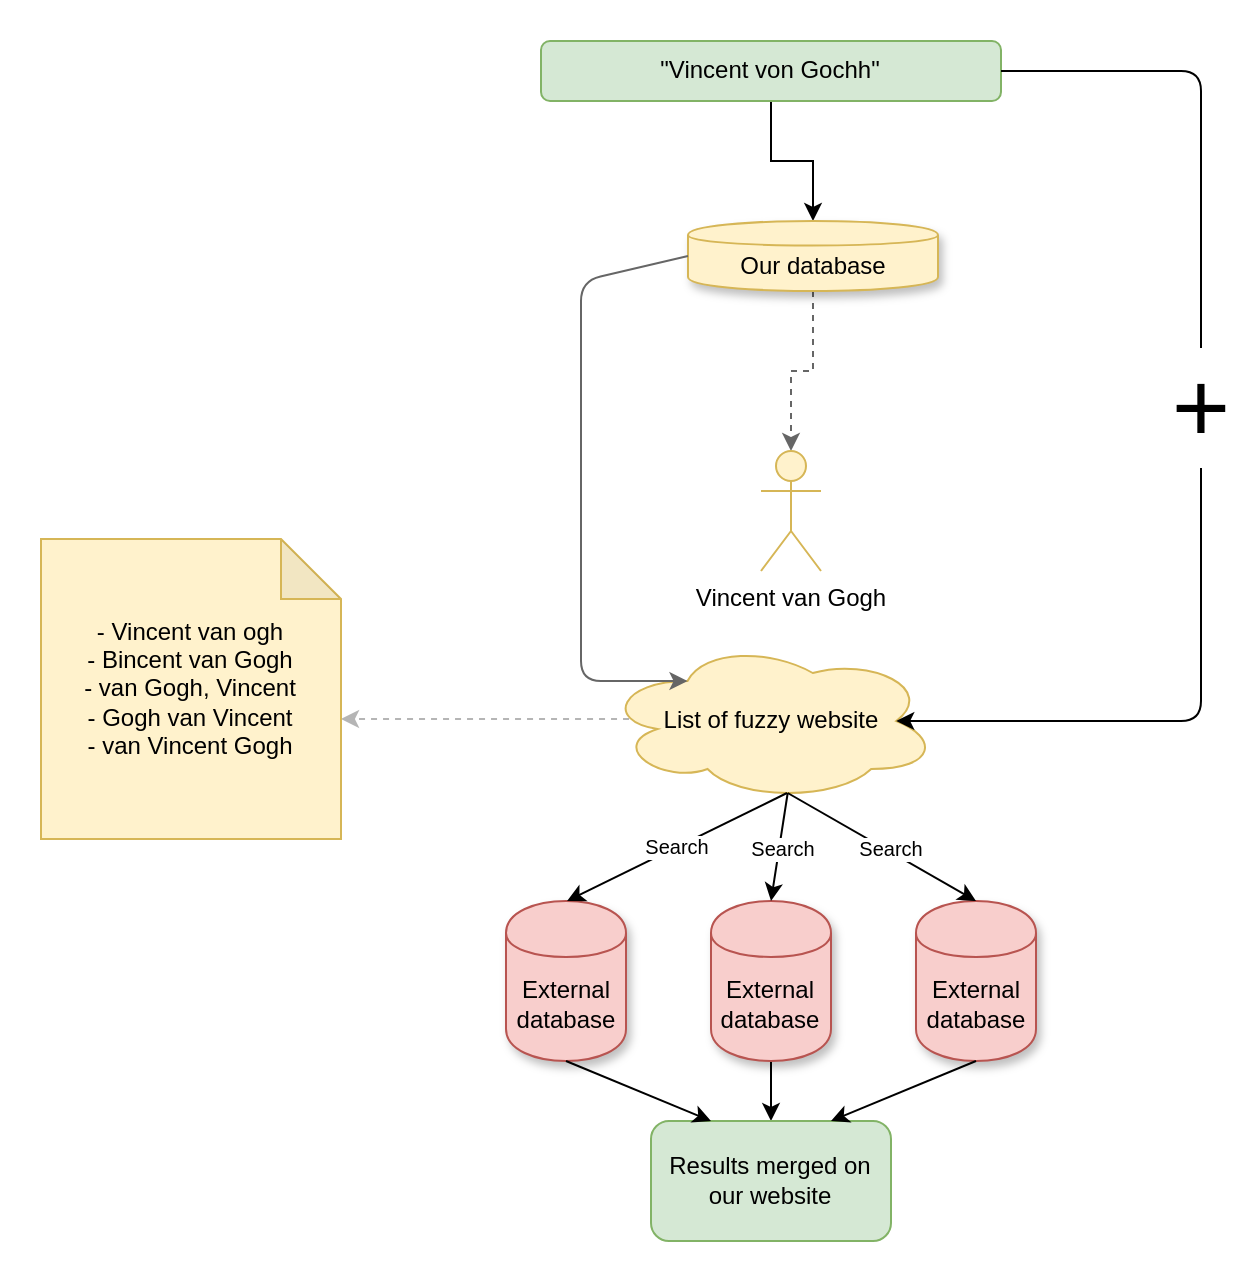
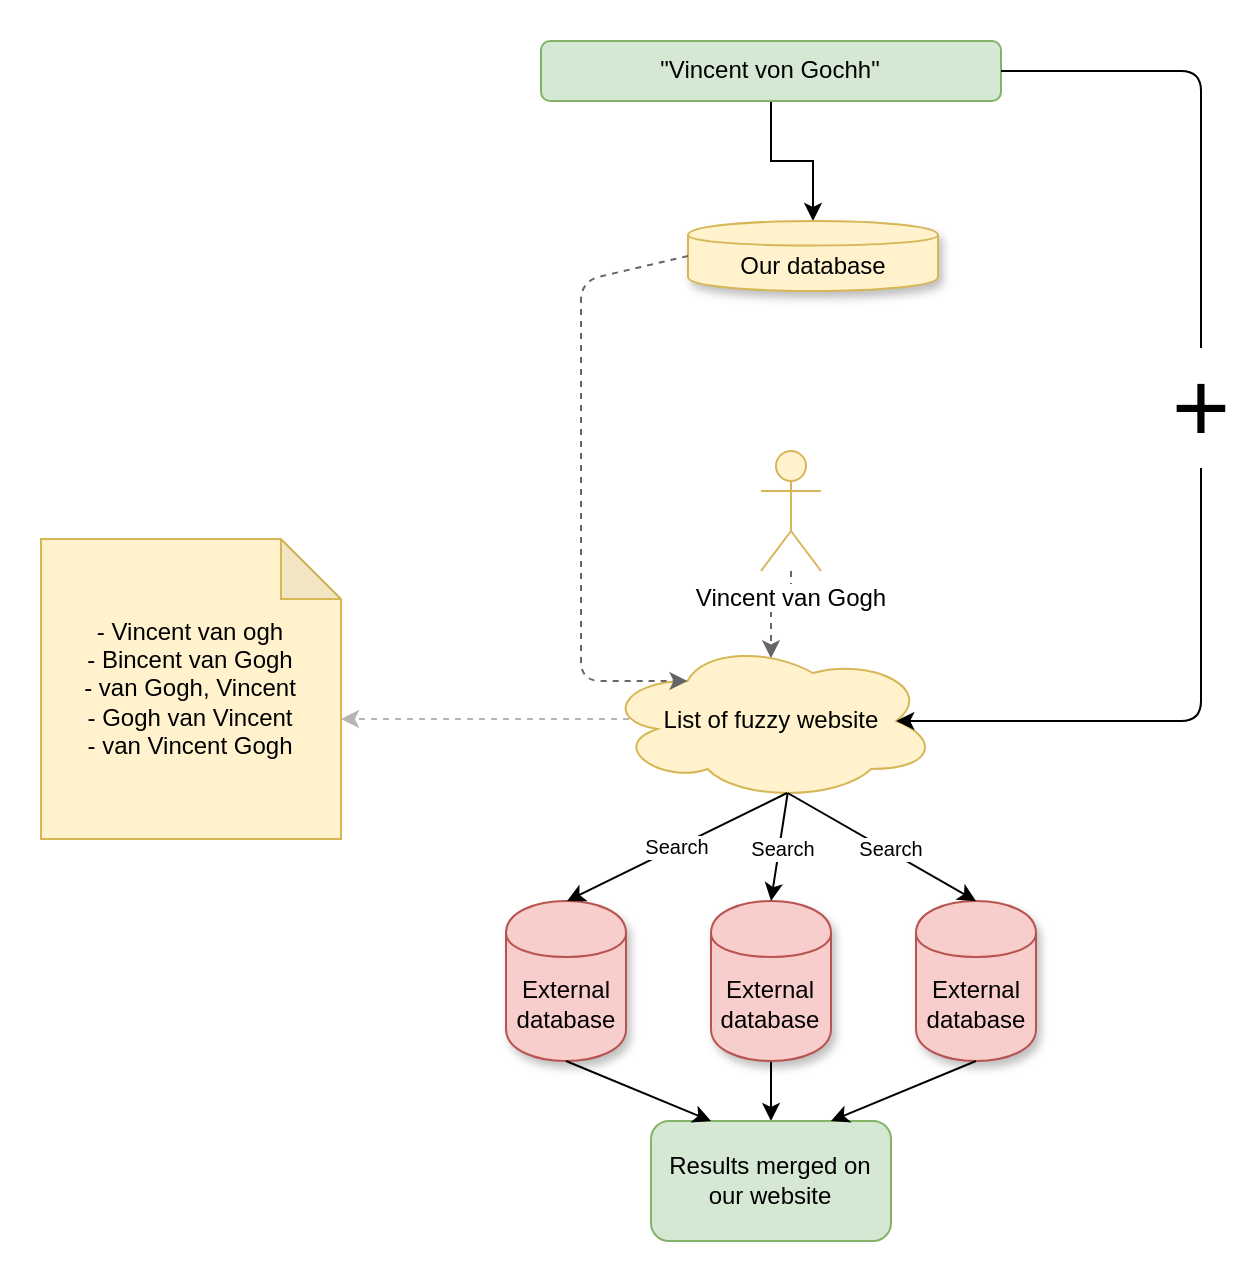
- <mxCell id="4" value="" style="edgeStyle=orthogonalEdgeStyle;rounded=0;orthogonalLoop=1;jettySize=auto;html=1;dashed=1;fillColor=#f5f5f5;strokeColor=#666666;" edge="1" parent="1" source="5" target="7"><mxGeometry relative="1" as="geometry" /></mxCell>
- <mxCell id="23" value="" style="endArrow=classic;html=1;exitX=0;exitY=0.5;exitDx=0;exitDy=0;entryX=0.25;entryY=0.25;entryDx=0;entryDy=0;entryPerimeter=0;fillColor=#f5f5f5;strokeColor=#666666;dashed=0;" edge="1" parent="1" source="5" target="9"><mxGeometry width="50" height="50" relative="1" as="geometry"><mxPoint x="110" y="300" as="sourcePoint" /><mxPoint x="160" y="250" as="targetPoint" /><Array as="points"><mxPoint x="290" y="140" /><mxPoint x="290" y="340" /></Array></mxGeometry></mxCell>
+ <mxCell id="23" value="" style="endArrow=classic;html=1;exitX=0;exitY=0.5;exitDx=0;exitDy=0;entryX=0.25;entryY=0.25;entryDx=0;entryDy=0;entryPerimeter=0;fillColor=#f5f5f5;strokeColor=#666666;dashed=1;" edge="1" parent="1" source="5" target="9"><mxGeometry width="50" height="50" relative="1" as="geometry"><mxPoint x="110" y="300" as="sourcePoint" /><mxPoint x="160" y="250" as="targetPoint" /><Array as="points"><mxPoint x="290" y="140" /><mxPoint x="290" y="340" /></Array></mxGeometry></mxCell>
+ <mxCell id="6" value="" style="edgeStyle=orthogonalEdgeStyle;rounded=0;orthogonalLoop=1;jettySize=auto;html=1;entryX=0.5;entryY=0.108;entryDx=0;entryDy=0;entryPerimeter=0;dashed=1;fillColor=#f5f5f5;strokeColor=#666666;" edge="1" parent="1" source="7" target="9"><mxGeometry relative="1" as="geometry" /></mxCell>
